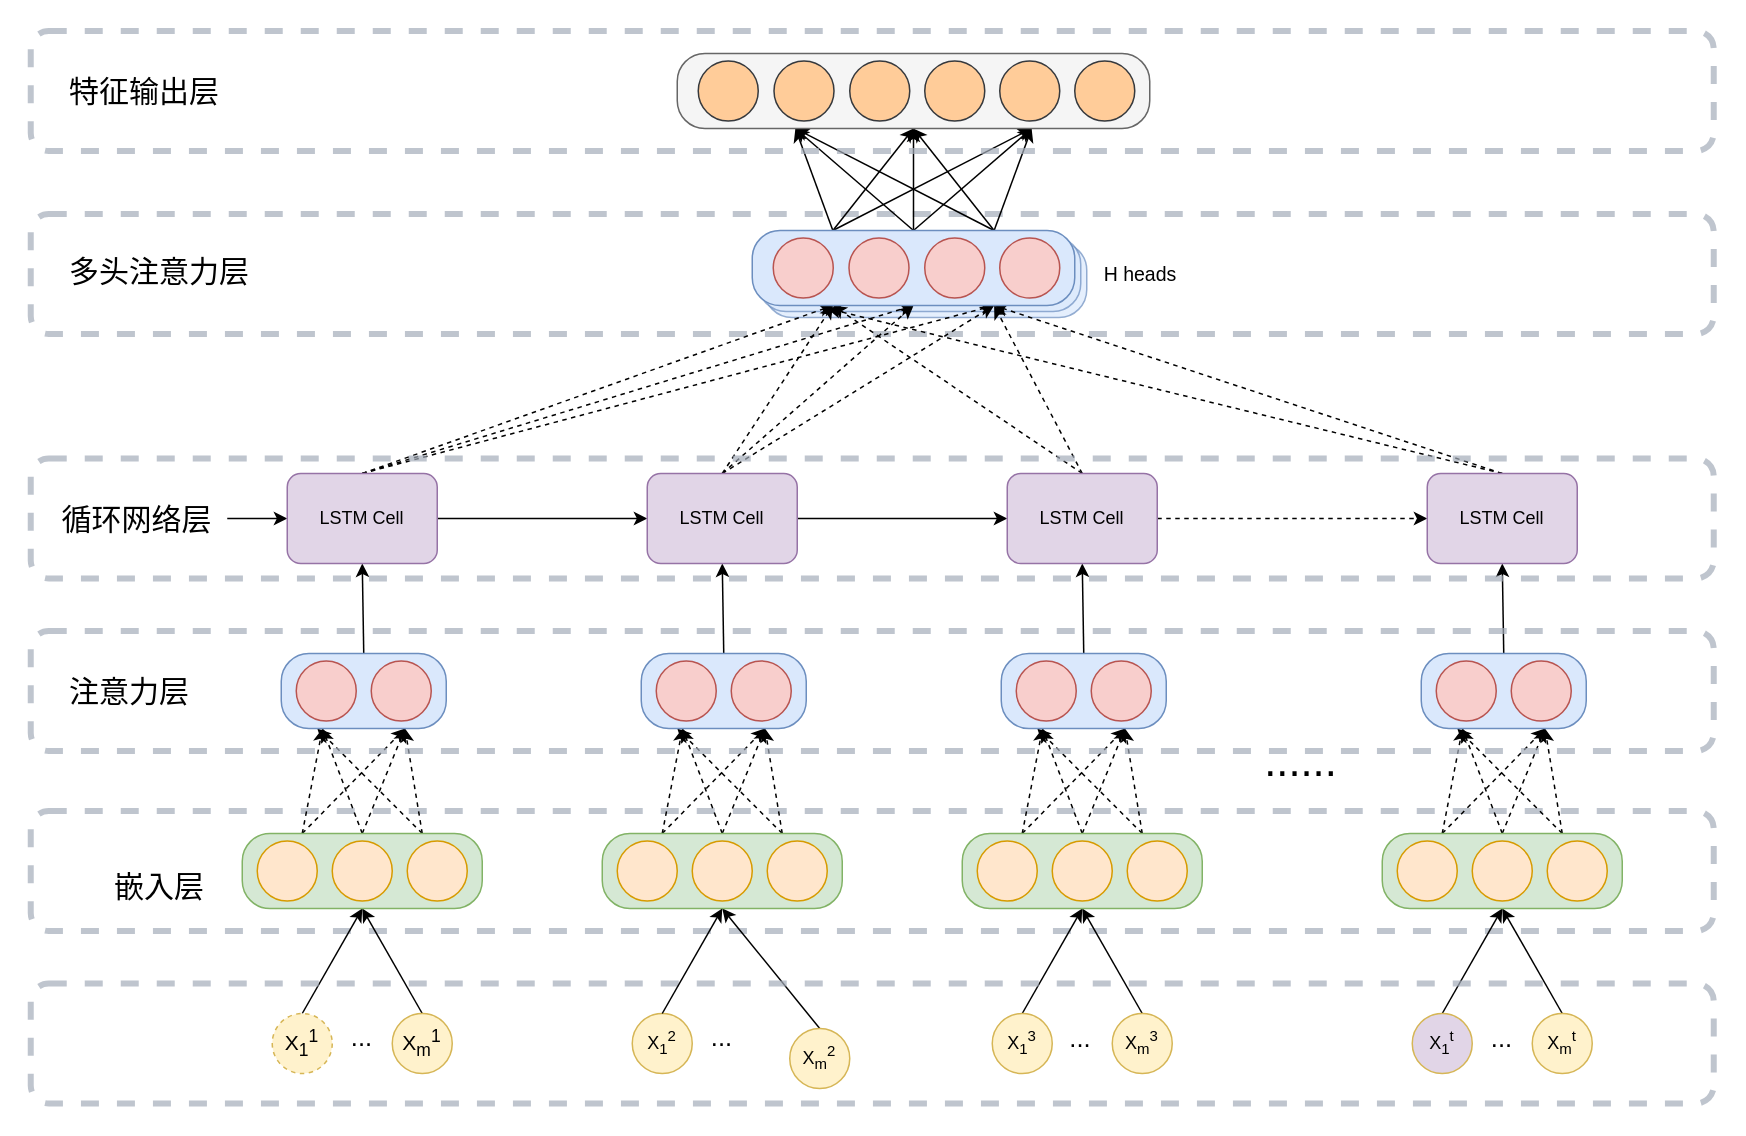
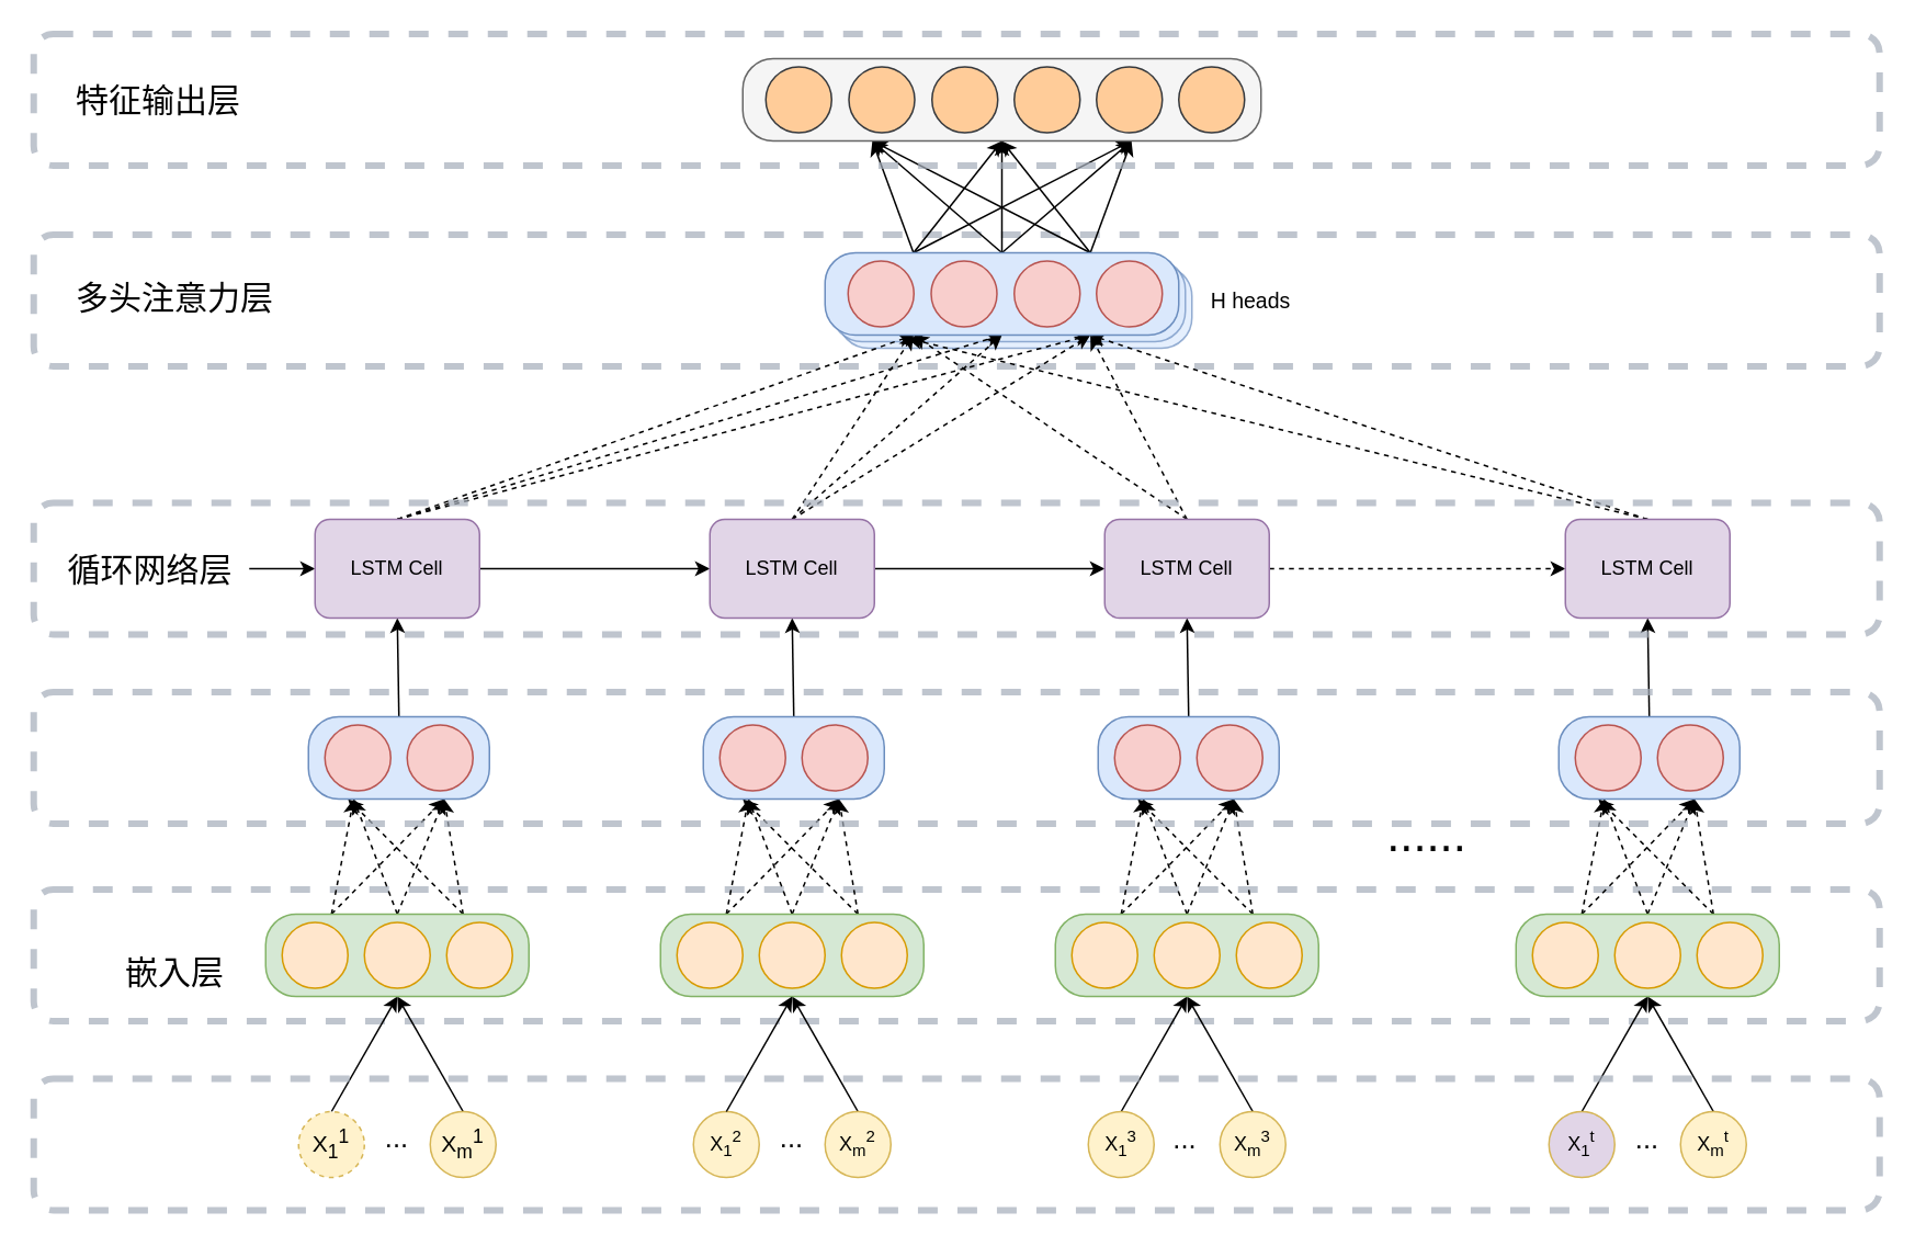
- <mxCell id="127" value="&lt;font style=&quot;font-size: 20px&quot;&gt;注意力层&lt;/font&gt;" style="text;html=1;strokeColor=none;fillColor=none;align=center;verticalAlign=middle;whiteSpace=wrap;rounded=0;dashed=1;opacity=70;" parent="1" vertex="1"><mxGeometry x="36" y="450" width="100" height="20" as="geometry" /></mxCell>
- <mxCell id="33" value="X&lt;sub&gt;m&lt;/sub&gt;&lt;sup&gt;2&lt;/sup&gt;" style="ellipse;whiteSpace=wrap;html=1;aspect=fixed;fillColor=#fff2cc;strokeColor=#d6b656;" parent="1" vertex="1"><mxGeometry x="526" y="685" width="40" height="40" as="geometry" /></mxCell>
+ <mxCell id="33" value="X&lt;sub&gt;m&lt;/sub&gt;&lt;sup&gt;2&lt;/sup&gt;" style="ellipse;whiteSpace=wrap;html=1;aspect=fixed;fillColor=#fff2cc;strokeColor=#d6b656;" parent="1" vertex="1"><mxGeometry x="501" y="675" width="40" height="40" as="geometry" /></mxCell>
